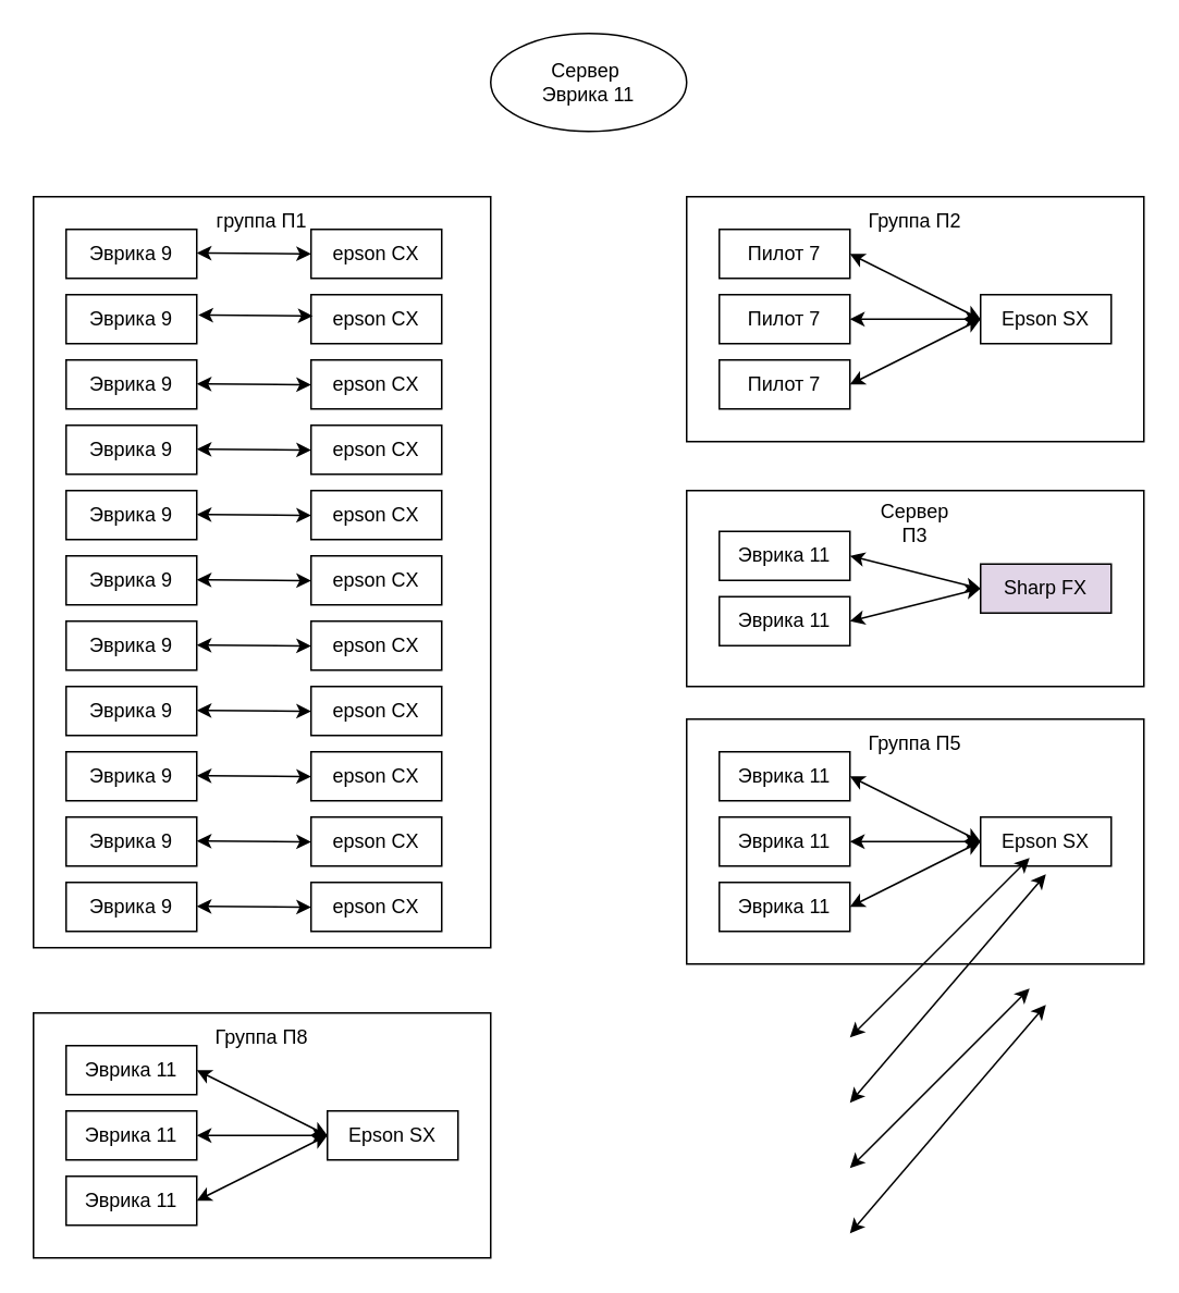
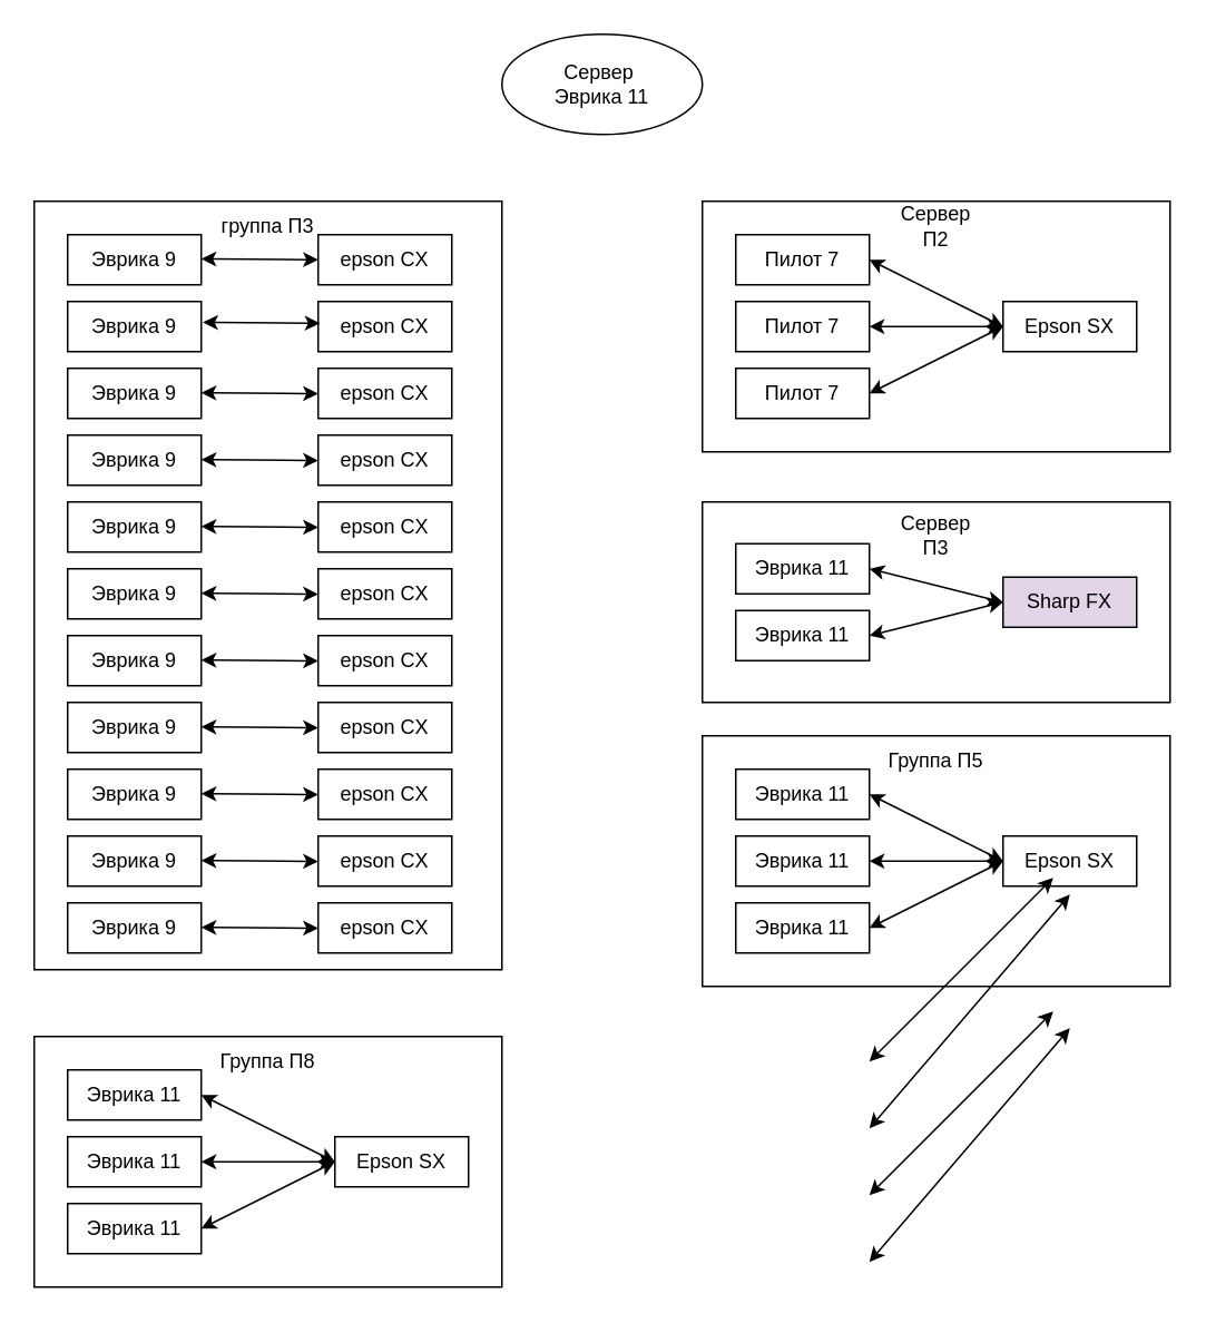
- <mxCell id="6" value="группа П1" style="text;html=1;strokeColor=none;fillColor=none;align=center;verticalAlign=middle;whiteSpace=wrap;rounded=0;" parent="1" vertex="1"><mxGeometry x="130" y="120" width="60" height="30" as="geometry" /></mxCell>
+ <mxCell id="6" value="группа П3" style="text;html=1;strokeColor=none;fillColor=none;align=center;verticalAlign=middle;whiteSpace=wrap;rounded=0;" parent="1" vertex="1"><mxGeometry x="130" y="120" width="60" height="30" as="geometry" /></mxCell>
- <mxCell id="45" value="Группа П2" style="text;html=1;strokeColor=none;fillColor=none;align=center;verticalAlign=middle;whiteSpace=wrap;rounded=0;" parent="1" vertex="1"><mxGeometry x="530" y="120" width="60" height="30" as="geometry" /></mxCell>
+ <mxCell id="45" value="Сервер П2" style="text;html=1;strokeColor=none;fillColor=none;align=center;verticalAlign=middle;whiteSpace=wrap;rounded=0;" parent="1" vertex="1"><mxGeometry x="530" y="120" width="60" height="30" as="geometry" /></mxCell>
